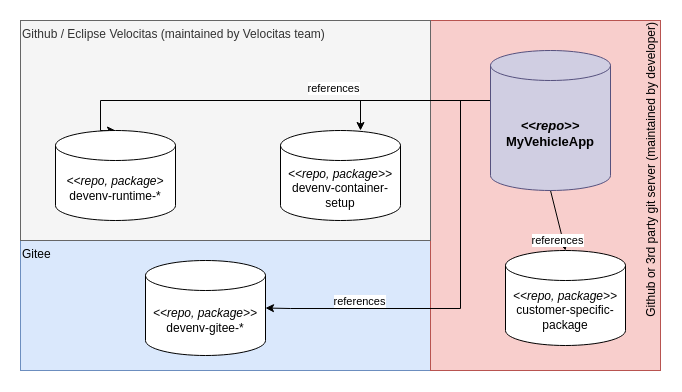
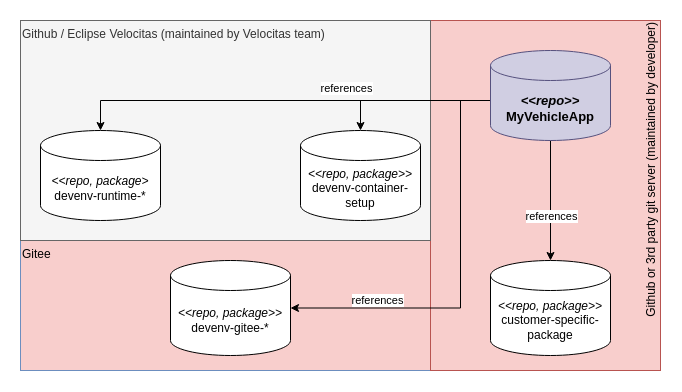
- <mxCell id="12" value="&lt;b style=&quot;font-size: 13px;&quot;&gt;&lt;i&gt;&amp;lt;&amp;lt;repo&amp;gt;&amp;gt;&lt;/i&gt;&lt;br&gt;MyVehicleApp&lt;br&gt;&lt;/b&gt;" style="shape=cylinder3;whiteSpace=wrap;html=1;boundedLbl=1;backgroundOutline=1;size=15;fillColor=#d0cee2;strokeColor=#56517e;" parent="1" vertex="1"><mxGeometry x="490" y="50" width="120" height="140" as="geometry" /></mxCell>
+ <mxCell id="12" value="&lt;b style=&quot;font-size: 13px;&quot;&gt;&lt;i&gt;&amp;lt;&amp;lt;repo&amp;gt;&amp;gt;&lt;/i&gt;&lt;br&gt;MyVehicleApp&lt;br&gt;&lt;/b&gt;" style="shape=cylinder3;whiteSpace=wrap;html=1;boundedLbl=1;backgroundOutline=1;size=15;fillColor=#d0cee2;strokeColor=#56517e;" parent="1" vertex="1"><mxGeometry x="490" y="50" width="120" height="90" as="geometry" /></mxCell>
- <mxCell id="13" value="&lt;i&gt;&amp;lt;&amp;lt;repo, package&amp;gt;&lt;/i&gt;&lt;br&gt;devenv-runtime-*" style="shape=cylinder3;whiteSpace=wrap;html=1;boundedLbl=1;backgroundOutline=1;size=15;" parent="1" vertex="1"><mxGeometry x="55" y="130" width="120" height="90" as="geometry" /></mxCell>
+ <mxCell id="13" value="&lt;i&gt;&amp;lt;&amp;lt;repo, package&amp;gt;&lt;/i&gt;&lt;br&gt;devenv-runtime-*" style="shape=cylinder3;whiteSpace=wrap;html=1;boundedLbl=1;backgroundOutline=1;size=15;" parent="1" vertex="1"><mxGeometry x="40" y="130" width="120" height="90" as="geometry" /></mxCell>
- <mxCell id="14" value="&lt;i&gt;&amp;lt;&amp;lt;repo,&amp;nbsp;package&amp;gt;&amp;gt;&lt;/i&gt;&lt;br&gt;devenv-container-setup" style="shape=cylinder3;whiteSpace=wrap;html=1;boundedLbl=1;backgroundOutline=1;size=15;" parent="1" vertex="1"><mxGeometry x="280" y="130" width="120" height="90" as="geometry" /></mxCell>
+ <mxCell id="14" value="&lt;i&gt;&amp;lt;&amp;lt;repo,&amp;nbsp;package&amp;gt;&amp;gt;&lt;/i&gt;&lt;br&gt;devenv-container-setup" style="shape=cylinder3;whiteSpace=wrap;html=1;boundedLbl=1;backgroundOutline=1;size=15;" parent="1" vertex="1"><mxGeometry x="300" y="130" width="120" height="90" as="geometry" /></mxCell>
- <mxCell id="2" value="Gitee" style="rounded=0;whiteSpace=wrap;html=1;align=left;verticalAlign=top;fillColor=#dae8fc;strokeColor=#6c8ebf;" parent="1" vertex="1"><mxGeometry x="20" y="240" width="410" height="130" as="geometry" /></mxCell>
+ <mxCell id="2" value="Gitee" style="rounded=0;whiteSpace=wrap;html=1;align=left;verticalAlign=top;fillColor=#f8cecc;strokeColor=#6c8ebf;" parent="1" vertex="1"><mxGeometry x="20" y="240" width="410" height="130" as="geometry" /></mxCell>
- <mxCell id="15" value="&lt;i&gt;&amp;lt;&amp;lt;repo,&amp;nbsp;package&amp;gt;&amp;gt;&lt;/i&gt;&lt;br&gt;customer-specific-package" style="shape=cylinder3;whiteSpace=wrap;html=1;boundedLbl=1;backgroundOutline=1;size=15;" parent="1" vertex="1"><mxGeometry x="505" y="250" width="120" height="95" as="geometry" /></mxCell>
+ <mxCell id="15" value="&lt;i&gt;&amp;lt;&amp;lt;repo,&amp;nbsp;package&amp;gt;&amp;gt;&lt;/i&gt;&lt;br&gt;customer-specific-package" style="shape=cylinder3;whiteSpace=wrap;html=1;boundedLbl=1;backgroundOutline=1;size=15;" parent="1" vertex="1"><mxGeometry x="490" y="260" width="120" height="95" as="geometry" /></mxCell>
- <mxCell id="16" value="&lt;i&gt;&amp;lt;&amp;lt;repo,&amp;nbsp;package&amp;gt;&amp;gt;&lt;/i&gt;&lt;br&gt;devenv-gitee-*" style="shape=cylinder3;whiteSpace=wrap;html=1;boundedLbl=1;backgroundOutline=1;size=15;" parent="1" vertex="1"><mxGeometry x="145" y="260" width="120" height="95" as="geometry" /></mxCell>
+ <mxCell id="16" value="&lt;i&gt;&amp;lt;&amp;lt;repo,&amp;nbsp;package&amp;gt;&amp;gt;&lt;/i&gt;&lt;br&gt;devenv-gitee-*" style="shape=cylinder3;whiteSpace=wrap;html=1;boundedLbl=1;backgroundOutline=1;size=15;" parent="1" vertex="1"><mxGeometry x="170" y="260" width="120" height="95" as="geometry" /></mxCell>
